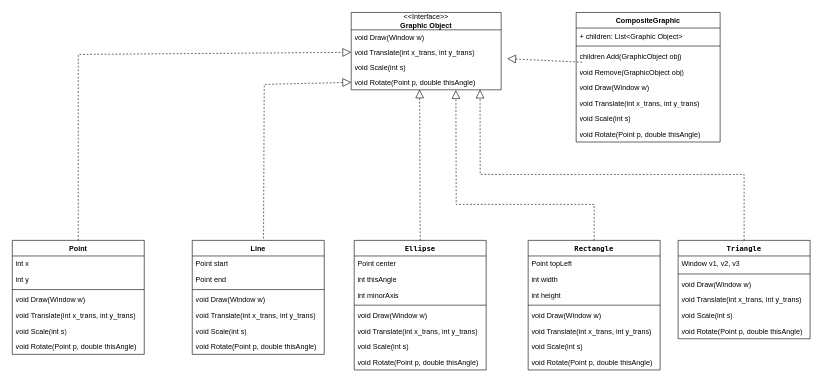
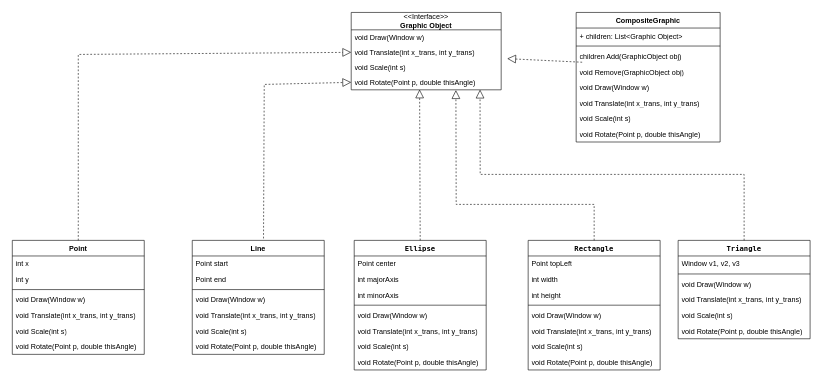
- <mxCell id="34" value="int thisAngle" style="text;strokeColor=none;fillColor=none;align=left;verticalAlign=top;spacingLeft=4;spacingRight=4;overflow=hidden;rotatable=0;points=[[0,0.5],[1,0.5]];portConstraint=eastwest;whiteSpace=wrap;html=1;" vertex="1" parent="32"><mxGeometry y="52" width="220" height="26" as="geometry" /></mxCell>
+ <mxCell id="34" value="int majorAxis" style="text;strokeColor=none;fillColor=none;align=left;verticalAlign=top;spacingLeft=4;spacingRight=4;overflow=hidden;rotatable=0;points=[[0,0.5],[1,0.5]];portConstraint=eastwest;whiteSpace=wrap;html=1;" vertex="1" parent="32"><mxGeometry y="52" width="220" height="26" as="geometry" /></mxCell>
